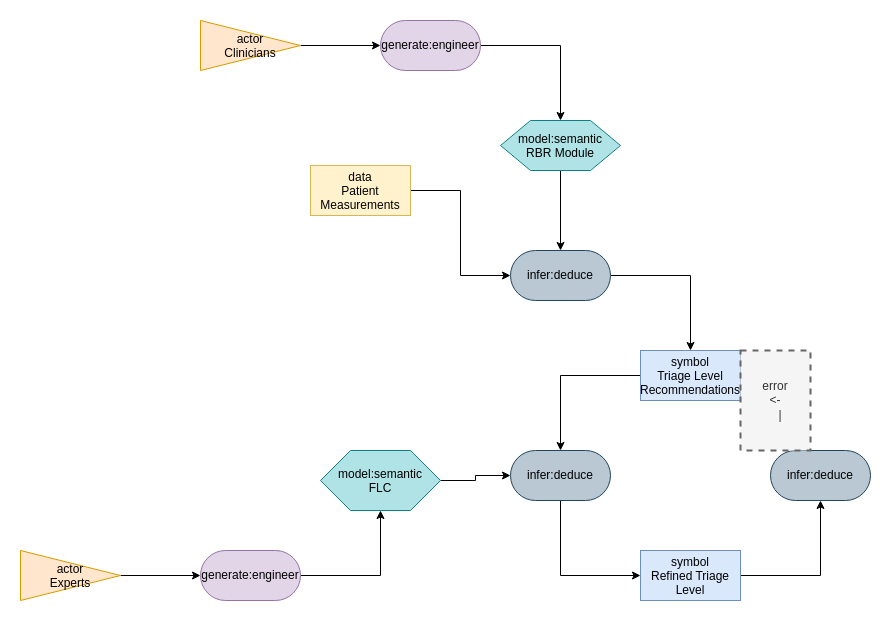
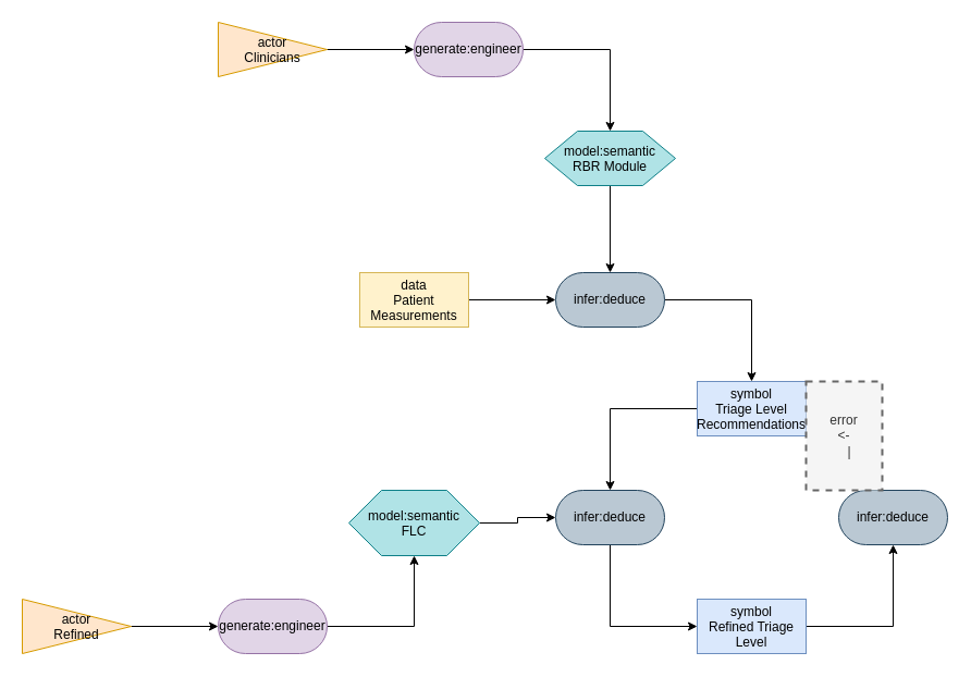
- <mxCell id="9" value="data&#10;Patient&#10;Measurements" style="rectangle;fillColor=#fff2cc;strokeColor=#d6b656;" parent="1" name="data" vertex="1"><mxGeometry x="310" y="165" width="100" height="50" as="geometry" /></mxCell>
+ <mxCell id="9" value="data&#10;Patient&#10;Measurements" style="rectangle;fillColor=#fff2cc;strokeColor=#d6b656;" parent="1" name="data" vertex="1"><mxGeometry x="330" y="250" width="100" height="50" as="geometry" /></mxCell>
- <mxCell id="21" value="actor&#10;Experts" style="triangle;fillColor=#ffe6cc;strokeColor=#d79b00;" parent="1" name="actor" vertex="1"><mxGeometry x="20" y="550" width="100" height="50" as="geometry" /></mxCell>
+ <mxCell id="21" value="actor&#10;Refined" style="triangle;fillColor=#ffe6cc;strokeColor=#d79b00;" parent="1" name="actor" vertex="1"><mxGeometry x="20" y="550" width="100" height="50" as="geometry" /></mxCell>
